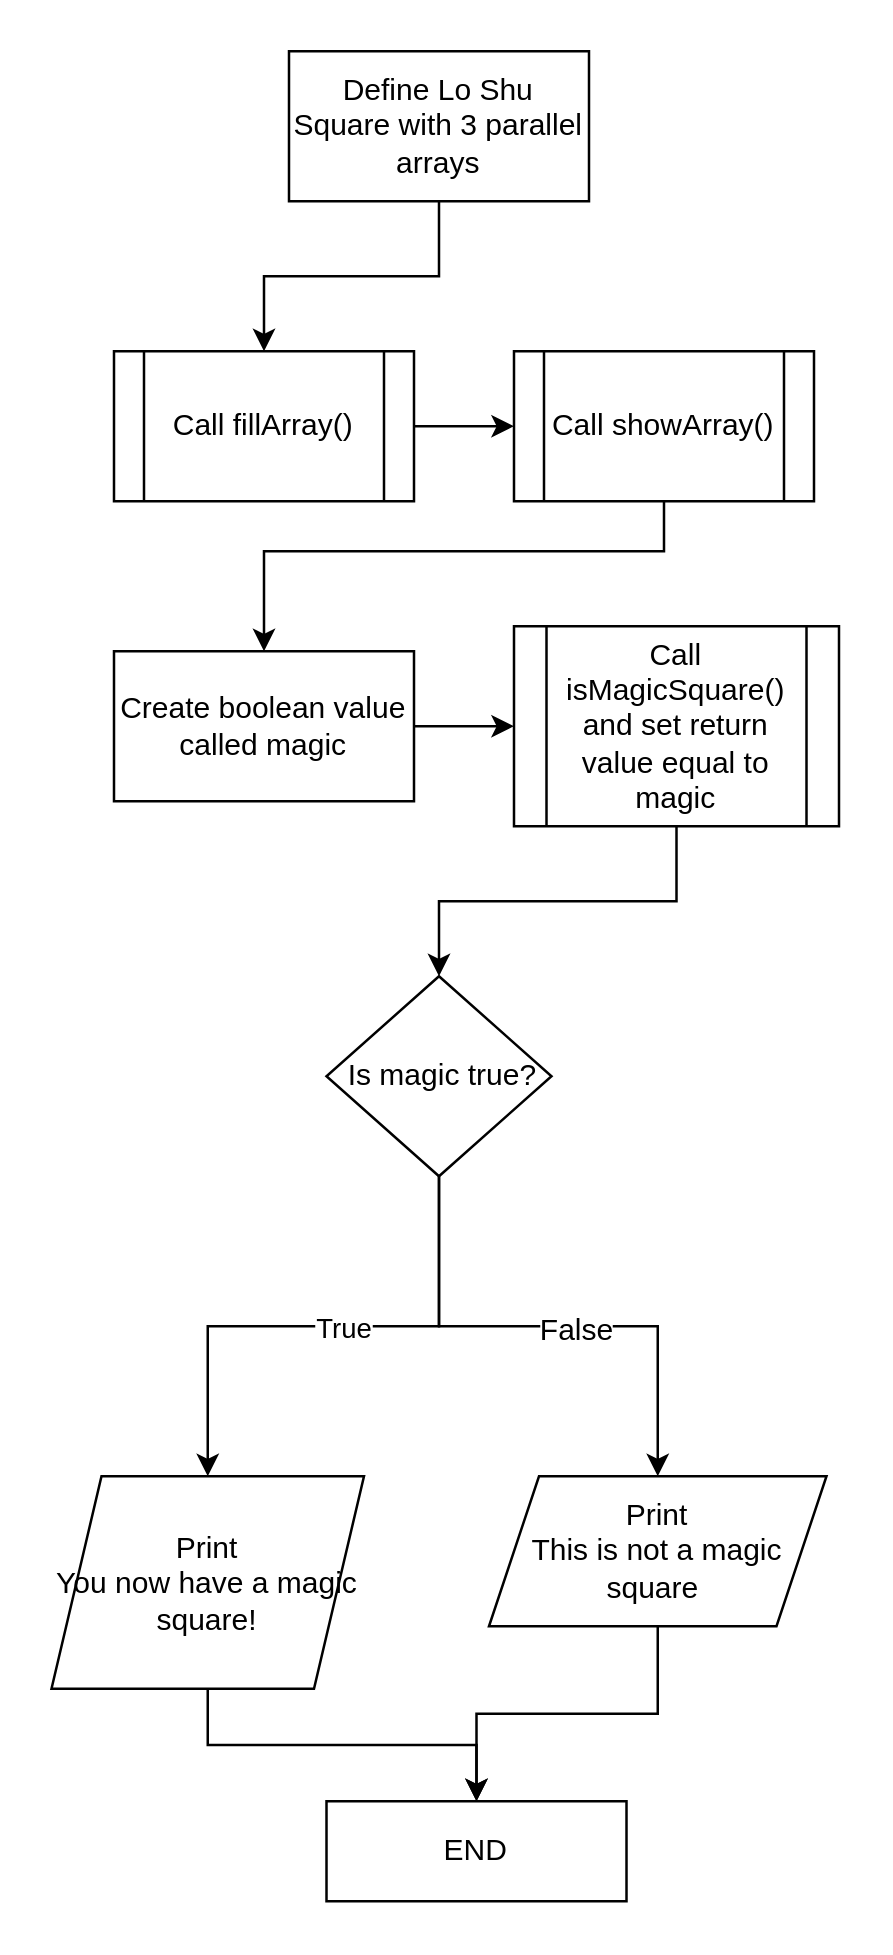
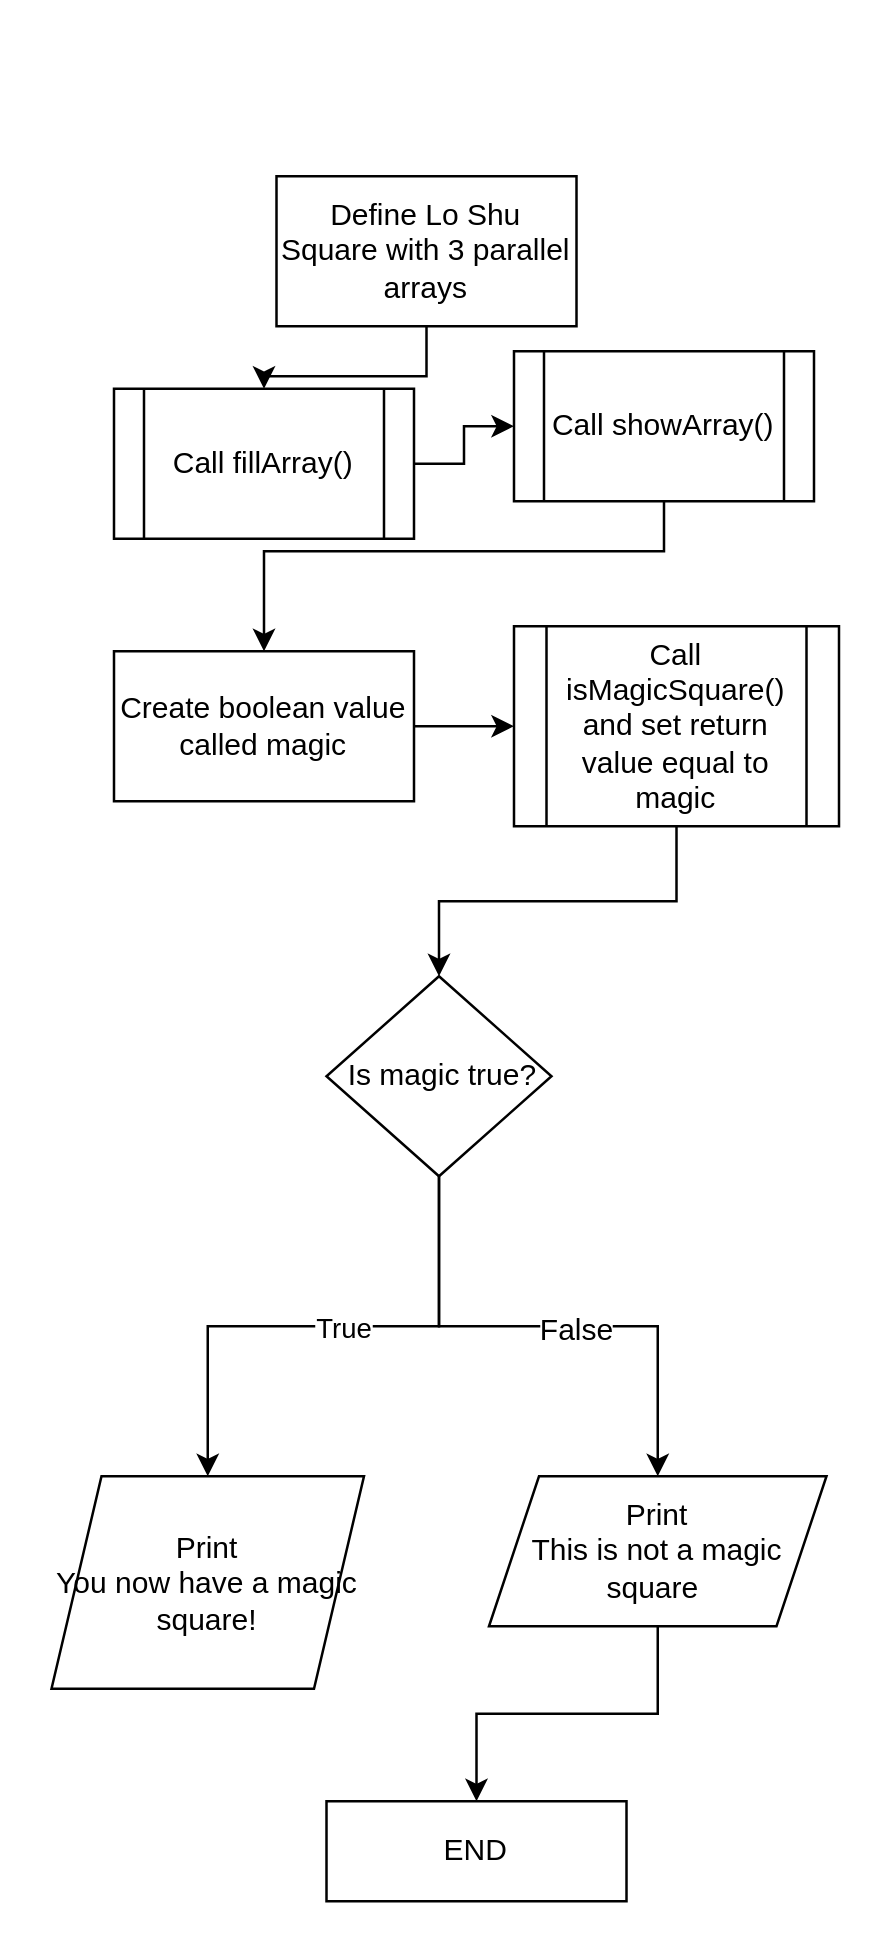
- <mxCell id="5" value="Define Lo Shu Square with 3 parallel arrays" style="rounded=0;whiteSpace=wrap;html=1;" vertex="1" parent="1"><mxGeometry x="115" y="20" width="120" height="60" as="geometry" /></mxCell>
+ <mxCell id="5" value="Define Lo Shu Square with 3 parallel arrays" style="rounded=0;whiteSpace=wrap;html=1;" vertex="1" parent="1"><mxGeometry x="110" y="70" width="120" height="60" as="geometry" /></mxCell>
- <mxCell id="7" value="Call fillArray()" style="shape=process;whiteSpace=wrap;html=1;backgroundOutline=1;rounded=0;" vertex="1" parent="1"><mxGeometry x="45" y="140" width="120" height="60" as="geometry" /></mxCell>
+ <mxCell id="7" value="Call fillArray()" style="shape=process;whiteSpace=wrap;html=1;backgroundOutline=1;rounded=0;" vertex="1" parent="1"><mxGeometry x="45" y="155" width="120" height="60" as="geometry" /></mxCell>
- <mxCell id="20" style="edgeStyle=orthogonalEdgeStyle;rounded=0;orthogonalLoop=1;jettySize=auto;html=1;fontSize=12;" edge="1" parent="1" source="21" target="3"><mxGeometry relative="1" as="geometry" /></mxCell>
